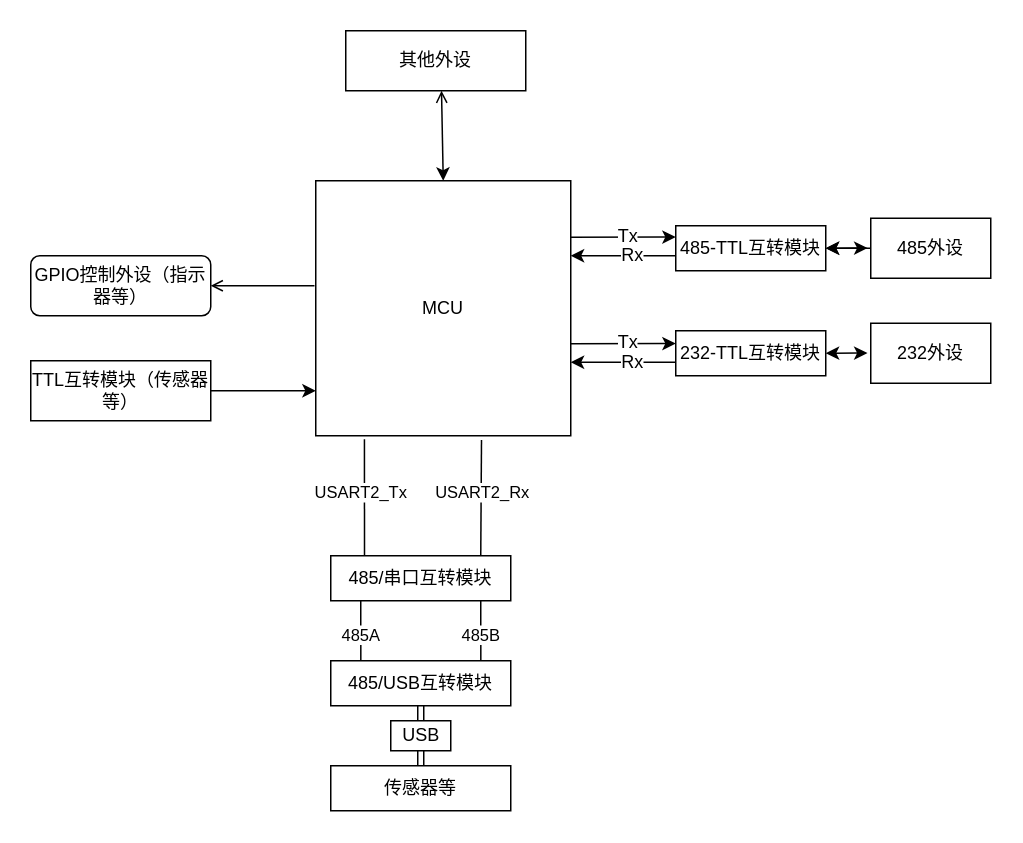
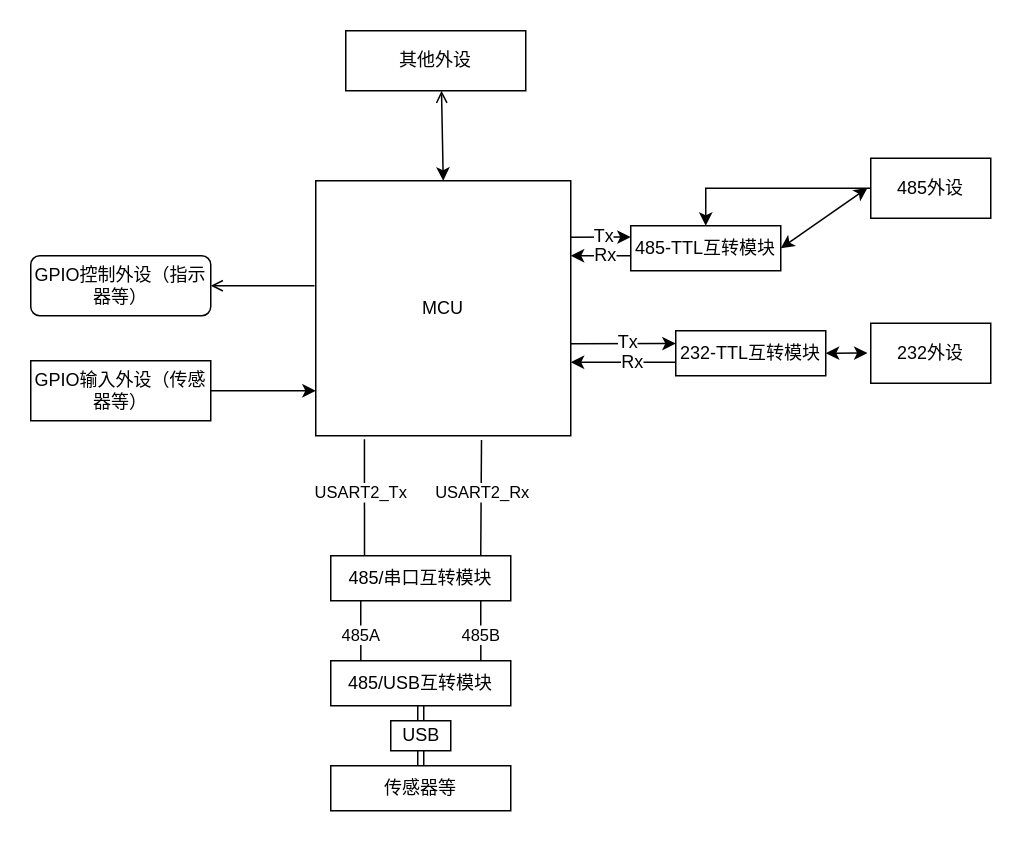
- <mxCell id="17" value="485-TTL互转模块" style="rounded=0;whiteSpace=wrap;html=1;" parent="1" vertex="1"><mxGeometry x="450" y="150" width="100" height="30" as="geometry" /></mxCell>
+ <mxCell id="17" value="485-TTL互转模块" style="rounded=0;whiteSpace=wrap;html=1;" parent="1" vertex="1"><mxGeometry x="420" y="150" width="100" height="30" as="geometry" /></mxCell>
- <mxCell id="24" value="485外设" style="rounded=0;whiteSpace=wrap;html=1;" parent="1" vertex="1"><mxGeometry x="580" y="145" width="80" height="40" as="geometry" /></mxCell>
+ <mxCell id="24" value="485外设" style="rounded=0;whiteSpace=wrap;html=1;" parent="1" vertex="1"><mxGeometry x="580" y="105" width="80" height="40" as="geometry" /></mxCell>
- <mxCell id="33" value="TTL互转模块（传感器等）" style="rounded=0;whiteSpace=wrap;html=1;" parent="1" vertex="1"><mxGeometry x="20" y="240" width="120" height="40" as="geometry" /></mxCell>
+ <mxCell id="33" value="GPIO输入外设（传感器等）" style="rounded=0;whiteSpace=wrap;html=1;" parent="1" vertex="1"><mxGeometry x="20" y="240" width="120" height="40" as="geometry" /></mxCell>
